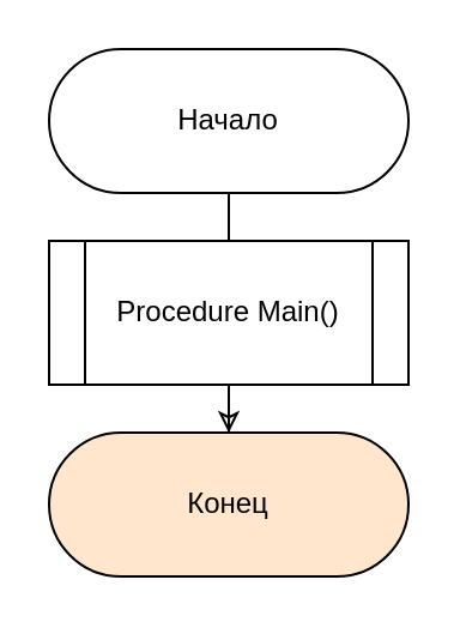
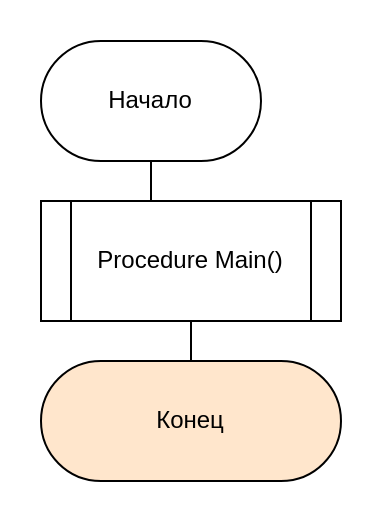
- <mxCell id="3" value="Начало" style="rounded=1;whiteSpace=wrap;html=1;arcSize=50;" vertex="1" parent="1"><mxGeometry x="20" y="20" width="150" height="60" as="geometry" /></mxCell>
+ <mxCell id="3" value="Начало" style="rounded=1;whiteSpace=wrap;html=1;arcSize=50;" vertex="1" parent="1"><mxGeometry x="20" y="20" width="110" height="60" as="geometry" /></mxCell>
- <mxCell id="5" style="edgeStyle=orthogonalEdgeStyle;rounded=0;orthogonalLoop=1;jettySize=auto;html=1;entryX=0.5;entryY=0;entryDx=0;entryDy=0;endArrow=classic;endFill=0;" edge="1" parent="1" source="6" target="4"><mxGeometry relative="1" as="geometry" /></mxCell>
+ <mxCell id="5" style="edgeStyle=orthogonalEdgeStyle;rounded=0;orthogonalLoop=1;jettySize=auto;html=1;entryX=0.5;entryY=0;entryDx=0;entryDy=0;endArrow=none;endFill=0;" edge="1" parent="1" source="6" target="4"><mxGeometry relative="1" as="geometry" /></mxCell>
